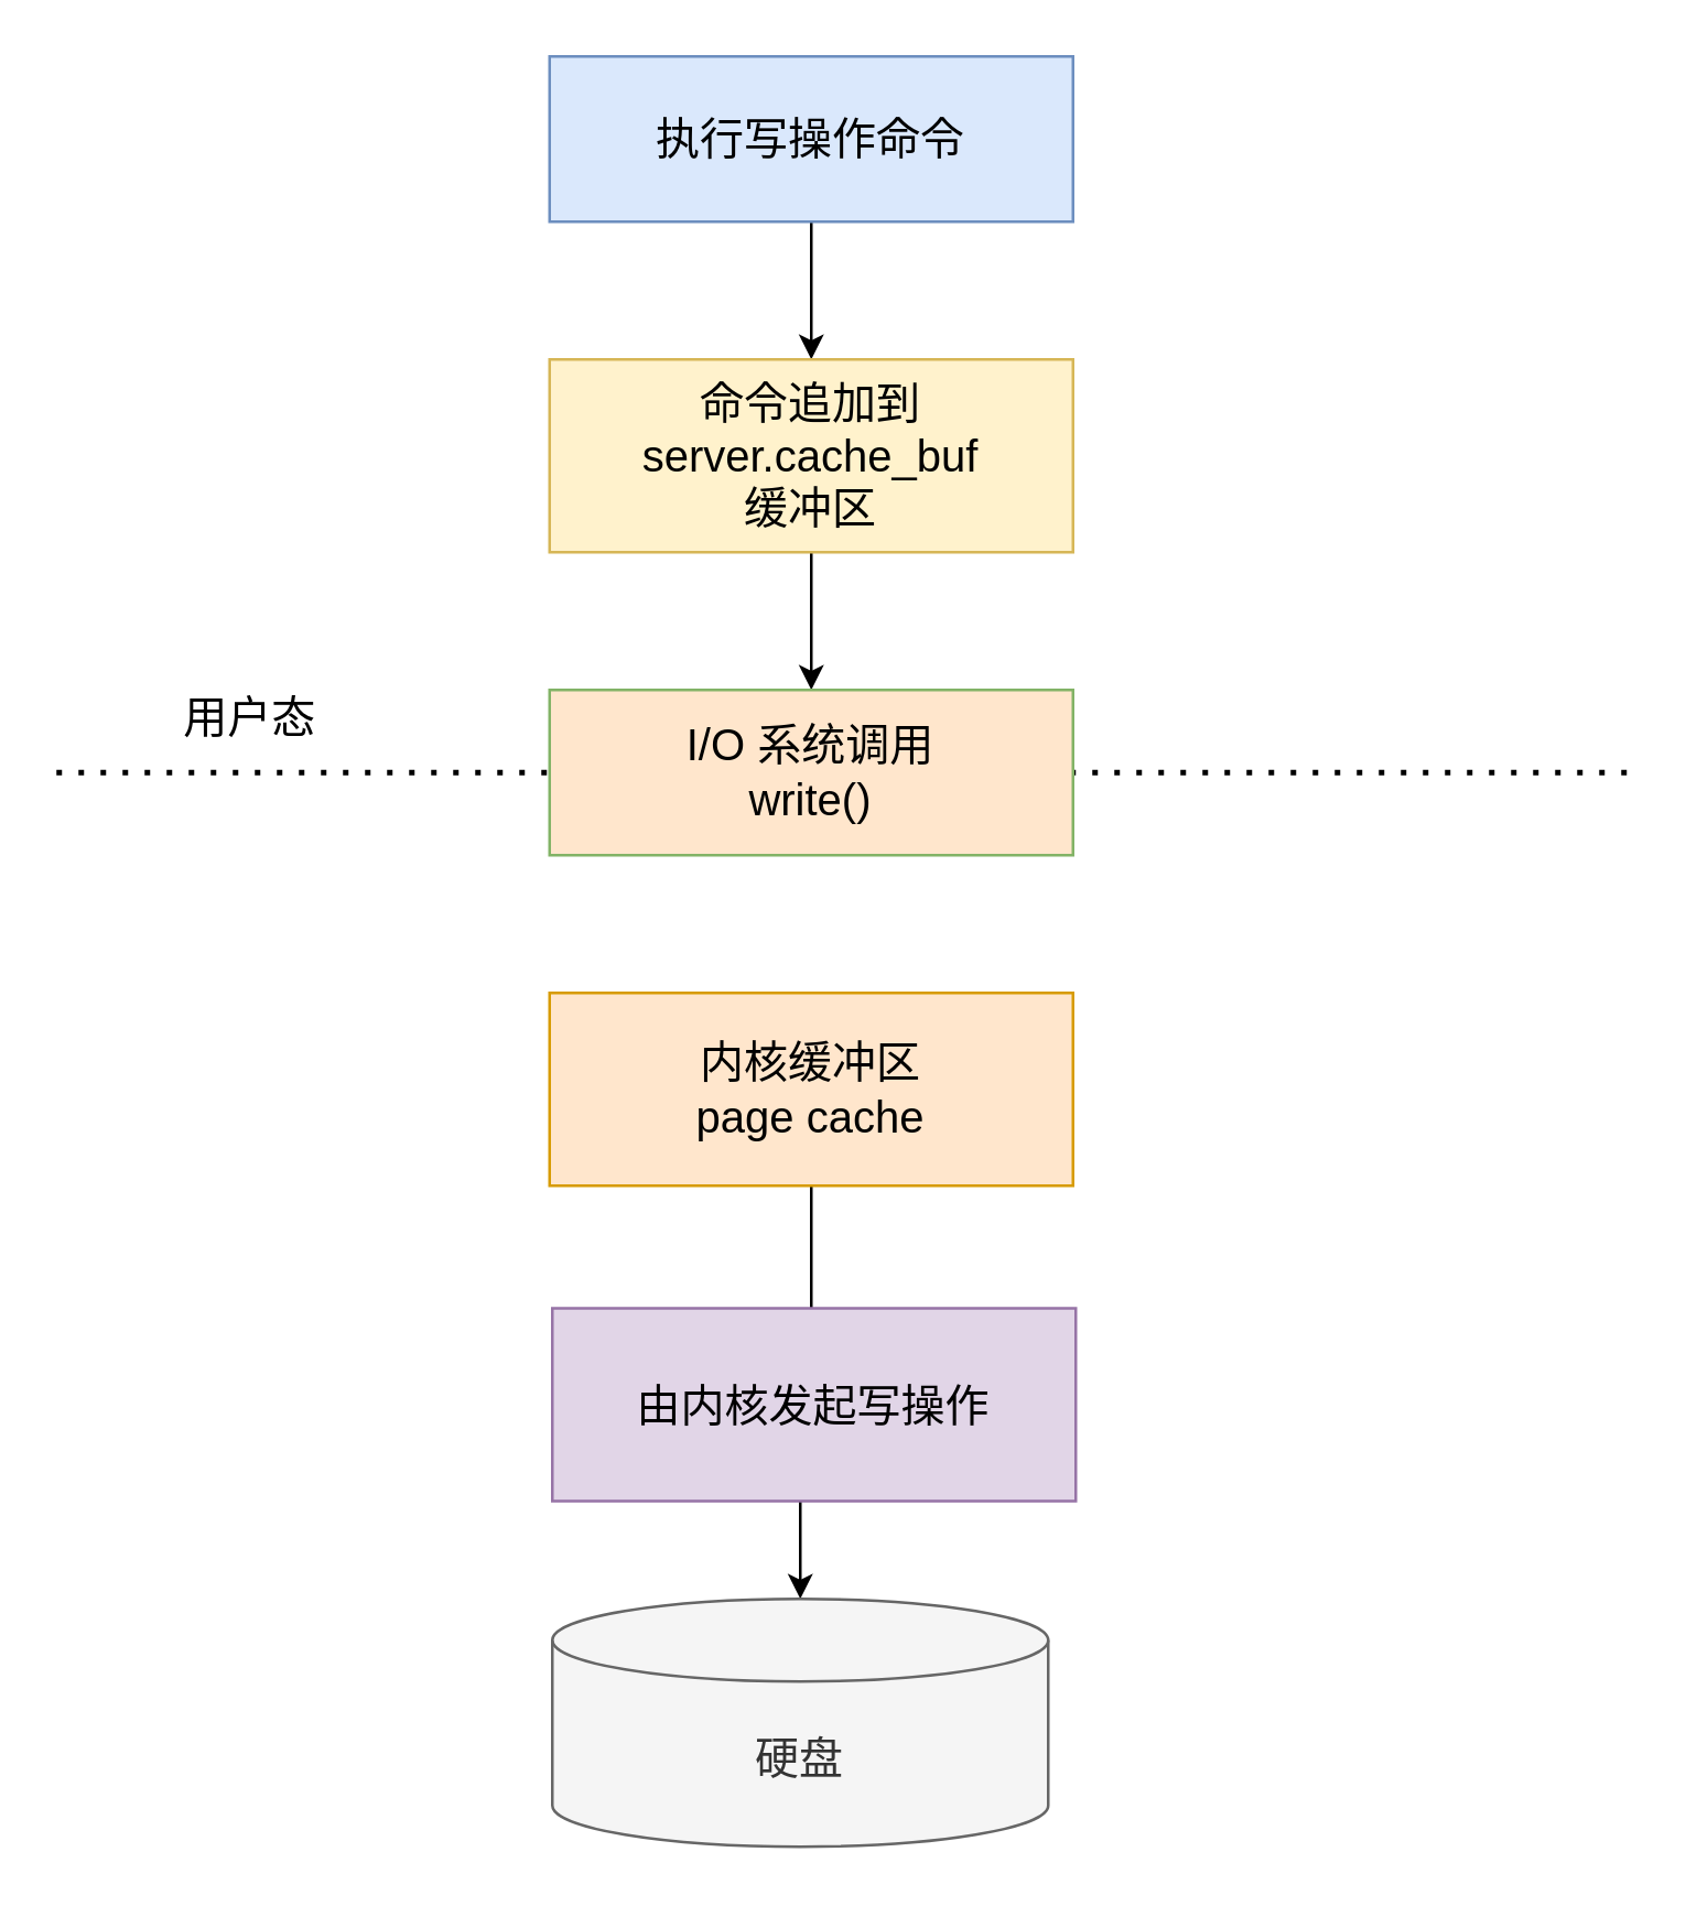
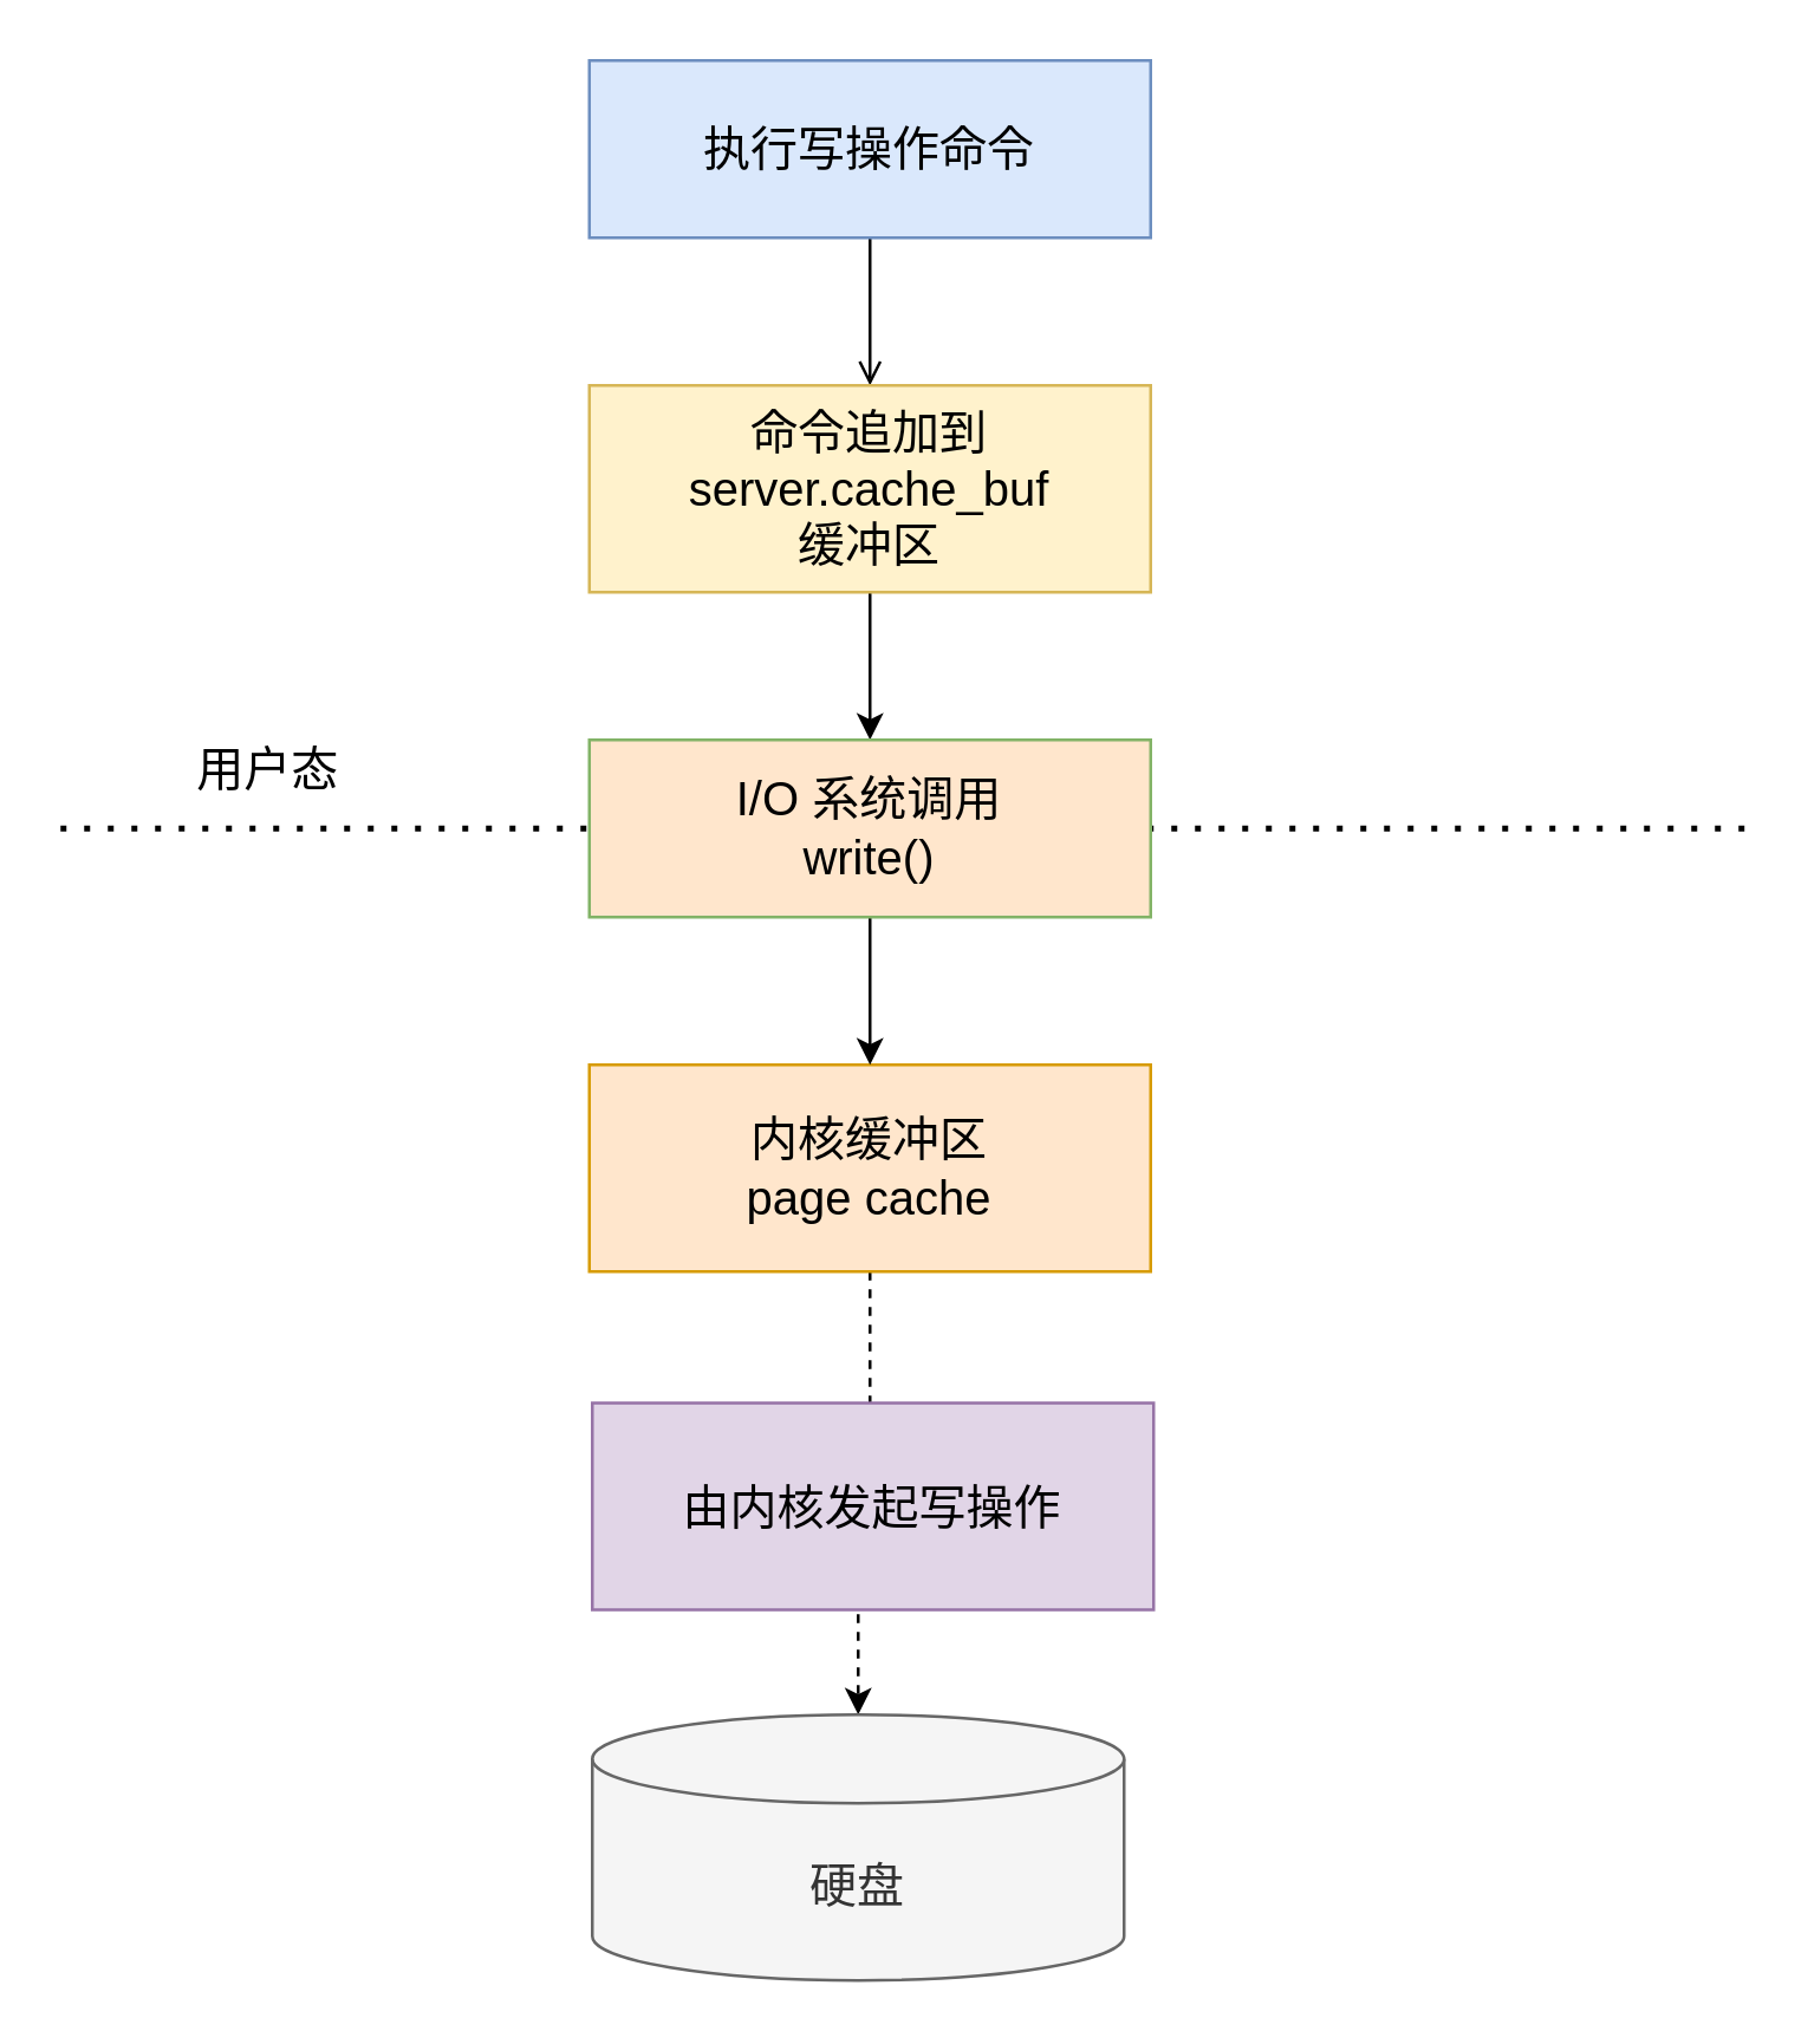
- <mxCell id="3" value="" style="edgeStyle=orthogonalEdgeStyle;rounded=0;orthogonalLoop=1;jettySize=auto;html=1;entryX=0.5;entryY=0;entryDx=0;entryDy=0;fontSize=16;" edge="1" parent="1" source="4" target="6"><mxGeometry relative="1" as="geometry" /></mxCell>
+ <mxCell id="3" value="" style="edgeStyle=orthogonalEdgeStyle;rounded=0;orthogonalLoop=1;jettySize=auto;html=1;entryX=0.5;entryY=0;entryDx=0;entryDy=0;fontSize=16;endArrow=open;" edge="1" parent="1" source="4" target="6"><mxGeometry relative="1" as="geometry" /></mxCell>
+ <mxCell id="9" style="edgeStyle=orthogonalEdgeStyle;rounded=0;orthogonalLoop=1;jettySize=auto;html=1;fontSize=16;" edge="1" parent="1" source="10" target="8"><mxGeometry relative="1" as="geometry" /></mxCell>
- <mxCell id="7" style="edgeStyle=orthogonalEdgeStyle;rounded=0;orthogonalLoop=1;jettySize=auto;html=1;fontSize=16;" edge="1" parent="1" source="8" target="12"><mxGeometry relative="1" as="geometry" /></mxCell>
+ <mxCell id="7" style="edgeStyle=orthogonalEdgeStyle;rounded=0;orthogonalLoop=1;jettySize=auto;html=1;fontSize=16;dashed=1;" edge="1" parent="1" source="8" target="12"><mxGeometry relative="1" as="geometry" /></mxCell>
